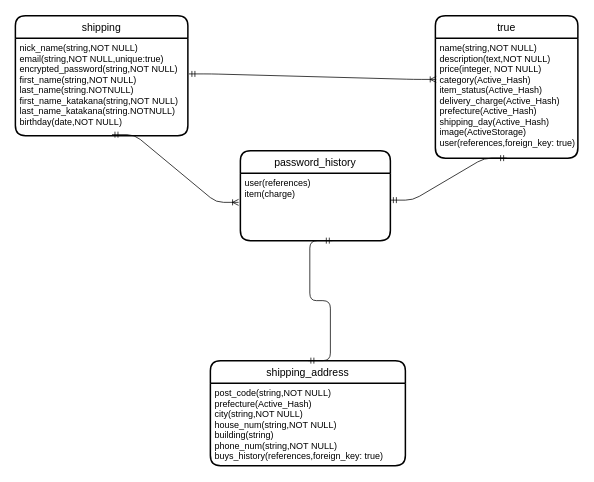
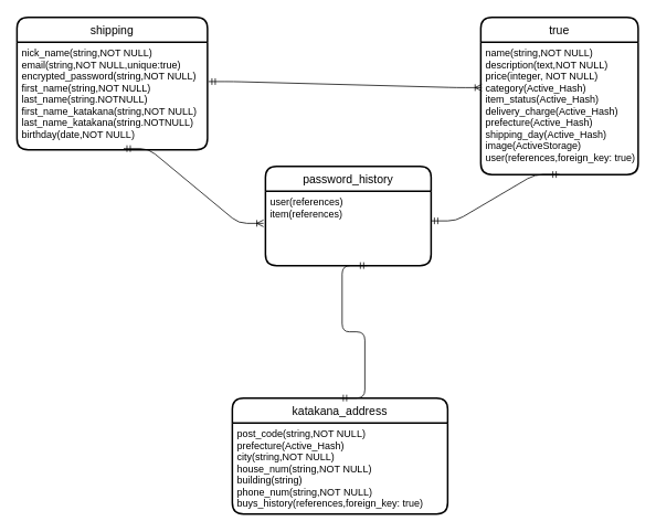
- <mxCell id="7" value="user(references)&#10;item(charge)" style="align=left;strokeColor=none;fillColor=none;spacingLeft=4;fontSize=12;verticalAlign=top;resizable=0;rotatable=0;part=1;" parent="6" vertex="1"><mxGeometry y="30" width="200" height="90" as="geometry" /></mxCell>
+ <mxCell id="7" value="user(references)&#10;item(references)" style="align=left;strokeColor=none;fillColor=none;spacingLeft=4;fontSize=12;verticalAlign=top;resizable=0;rotatable=0;part=1;" parent="6" vertex="1"><mxGeometry y="30" width="200" height="90" as="geometry" /></mxCell>
- <mxCell id="8" value="shipping_address" style="swimlane;childLayout=stackLayout;horizontal=1;startSize=30;horizontalStack=0;rounded=1;fontSize=14;fontStyle=0;strokeWidth=2;resizeParent=0;resizeLast=1;shadow=0;dashed=0;align=center;fillColor=none;" parent="1" vertex="1"><mxGeometry x="280" y="480" width="260" height="140" as="geometry" /></mxCell>
+ <mxCell id="8" value="katakana_address" style="swimlane;childLayout=stackLayout;horizontal=1;startSize=30;horizontalStack=0;rounded=1;fontSize=14;fontStyle=0;strokeWidth=2;resizeParent=0;resizeLast=1;shadow=0;dashed=0;align=center;fillColor=none;" parent="1" vertex="1"><mxGeometry x="280" y="480" width="260" height="140" as="geometry" /></mxCell>
